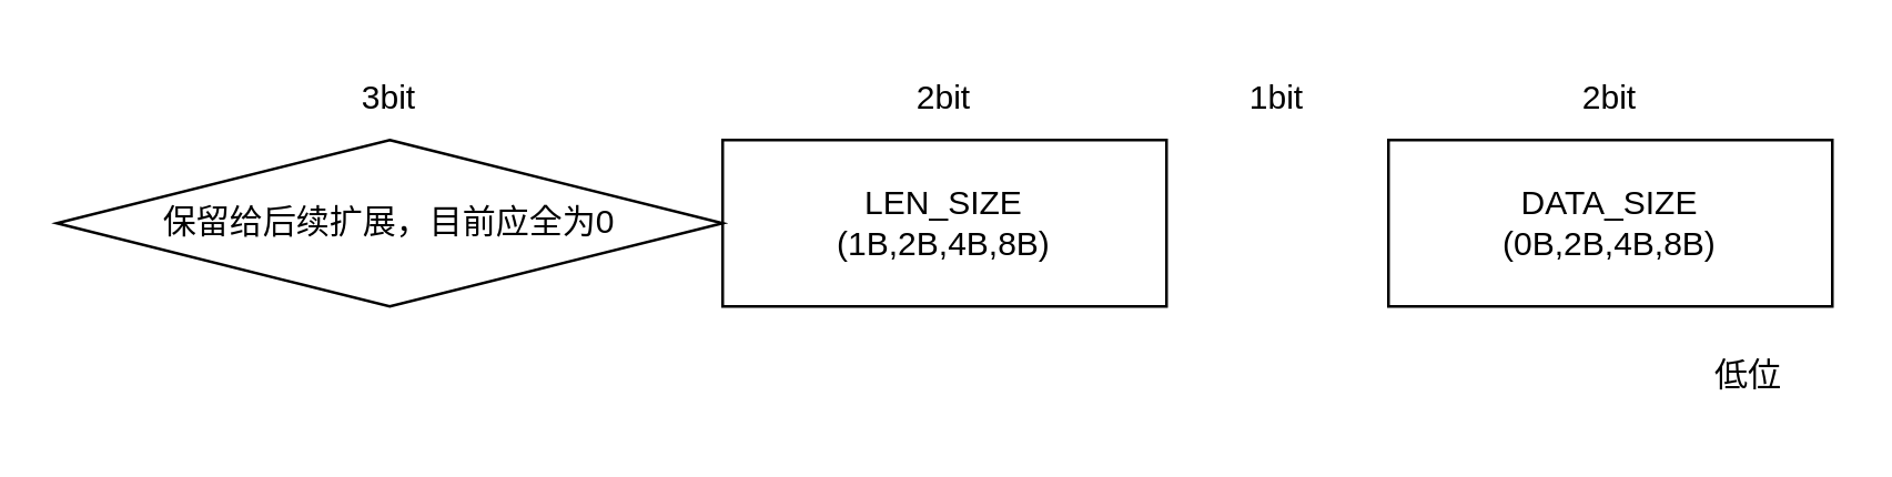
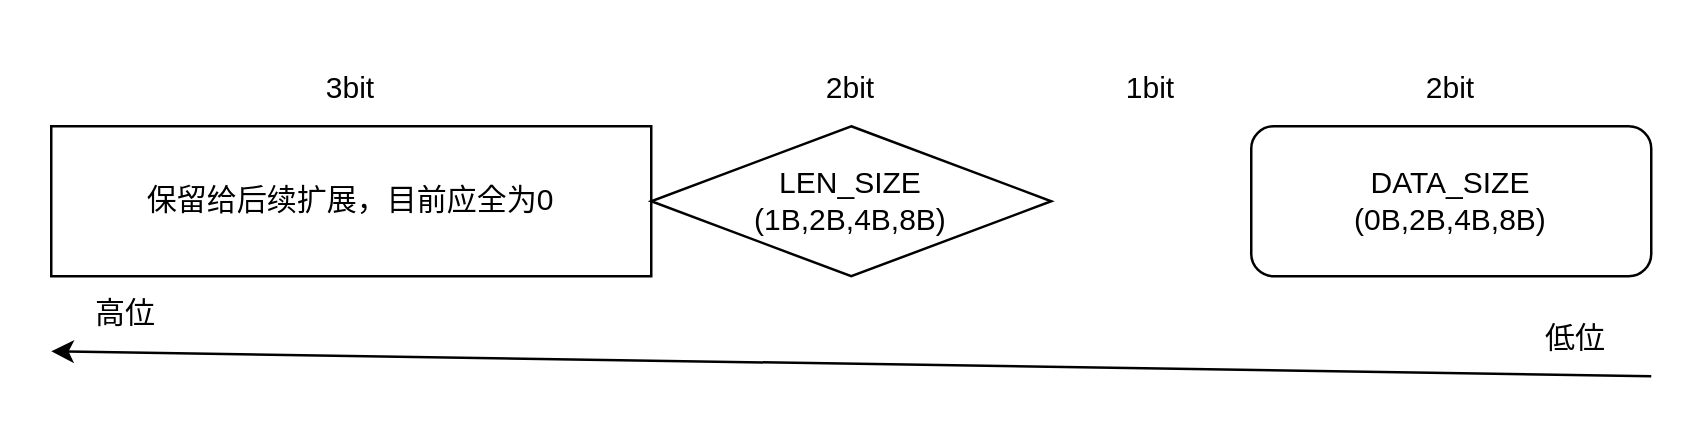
- <mxCell id="2" value="保留给后续扩展，目前应全为0" style="rhombus;whiteSpace=wrap;html=1;fillColor=none;" parent="1" vertex="1"><mxGeometry x="20" y="50" width="240" height="60" as="geometry" /></mxCell>
+ <mxCell id="2" value="保留给后续扩展，目前应全为0" style="rounded=0;whiteSpace=wrap;html=1;fillColor=none;" parent="1" vertex="1"><mxGeometry x="20" y="50" width="240" height="60" as="geometry" /></mxCell>
- <mxCell id="4" value="LEN_SIZE&lt;br&gt;(1B,2B,4B,8B)" style="rounded=0;whiteSpace=wrap;html=1;fillColor=none;" parent="1" vertex="1"><mxGeometry x="260" y="50" width="160" height="60" as="geometry" /></mxCell>
+ <mxCell id="4" value="LEN_SIZE&lt;br&gt;(1B,2B,4B,8B)" style="rhombus;whiteSpace=wrap;html=1;fillColor=none;" parent="1" vertex="1"><mxGeometry x="260" y="50" width="160" height="60" as="geometry" /></mxCell>
- <mxCell id="3" value="DATA_SIZE&lt;br&gt;(0B,2B,4B,8B)" style="rounded=0;whiteSpace=wrap;html=1;fillColor=none;" parent="1" vertex="1"><mxGeometry x="500" y="50" width="160" height="60" as="geometry" /></mxCell>
+ <mxCell id="3" value="DATA_SIZE&lt;br&gt;(0B,2B,4B,8B)" style="whiteSpace=wrap;html=1;fillColor=none;rounded=1;" parent="1" vertex="1"><mxGeometry x="500" y="50" width="160" height="60" as="geometry" /></mxCell>
+ <mxCell id="11" value="高位" style="text;html=1;strokeColor=none;fillColor=none;align=center;verticalAlign=middle;whiteSpace=wrap;rounded=0;" parent="1" vertex="1"><mxGeometry x="20" y="110" width="60" height="30" as="geometry" /></mxCell>
+ <mxCell id="9" value="" style="endArrow=classic;html=1;exitX=1;exitY=1;exitDx=0;exitDy=0;entryX=0;entryY=1;entryDx=0;entryDy=0;" parent="1" source="10" target="11" edge="1"><mxGeometry width="50" height="50" relative="1" as="geometry"><mxPoint x="590" y="140" as="sourcePoint" /><mxPoint x="70" y="140" as="targetPoint" /></mxGeometry></mxCell>
